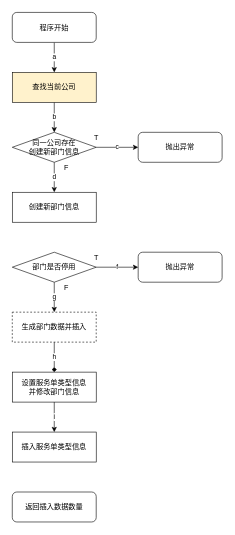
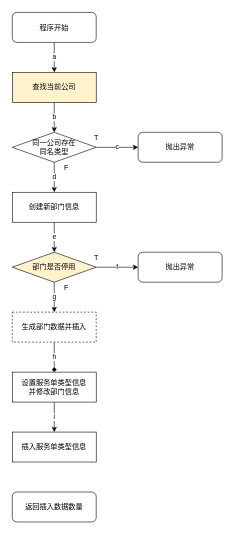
- <mxCell id="8" value="&lt;span style=&quot;white-space: normal&quot;&gt;同一公司存在&lt;/span&gt;&lt;br style=&quot;white-space: normal&quot;&gt;&lt;span style=&quot;white-space: normal&quot;&gt;创建新部门信息&lt;/span&gt;" style="rhombus;whiteSpace=wrap;html=1;" vertex="1" parent="1"><mxGeometry y="220" width="140" height="50" as="geometry" x="20" /></mxCell>
+ <mxCell id="8" value="&lt;span style=&quot;white-space: normal&quot;&gt;同一公司存在&lt;/span&gt;&lt;br style=&quot;white-space: normal&quot;&gt;&lt;span style=&quot;white-space: normal&quot;&gt;同名类型&lt;/span&gt;" style="rhombus;whiteSpace=wrap;html=1;" vertex="1" parent="1"><mxGeometry y="220" width="140" height="50" as="geometry" x="20" /></mxCell>
+ <mxCell id="9" value="e" style="edgeStyle=orthogonalEdgeStyle;rounded=0;orthogonalLoop=1;jettySize=auto;html=1;exitX=0.5;exitY=1;exitDx=0;exitDy=0;entryX=0.5;entryY=0;entryDx=0;entryDy=0;" edge="1" parent="1" source="10" target="14"><mxGeometry relative="1" as="geometry" /></mxCell>
- <mxCell id="14" value="部门是否停用" style="rhombus;whiteSpace=wrap;html=1;" vertex="1" parent="1"><mxGeometry y="420" width="140" height="50" as="geometry" x="20" /></mxCell>
+ <mxCell id="14" value="部门是否停用" style="rhombus;whiteSpace=wrap;html=1;fillColor=#fff2cc;" vertex="1" parent="1"><mxGeometry y="420" width="140" height="50" as="geometry" x="20" /></mxCell>
